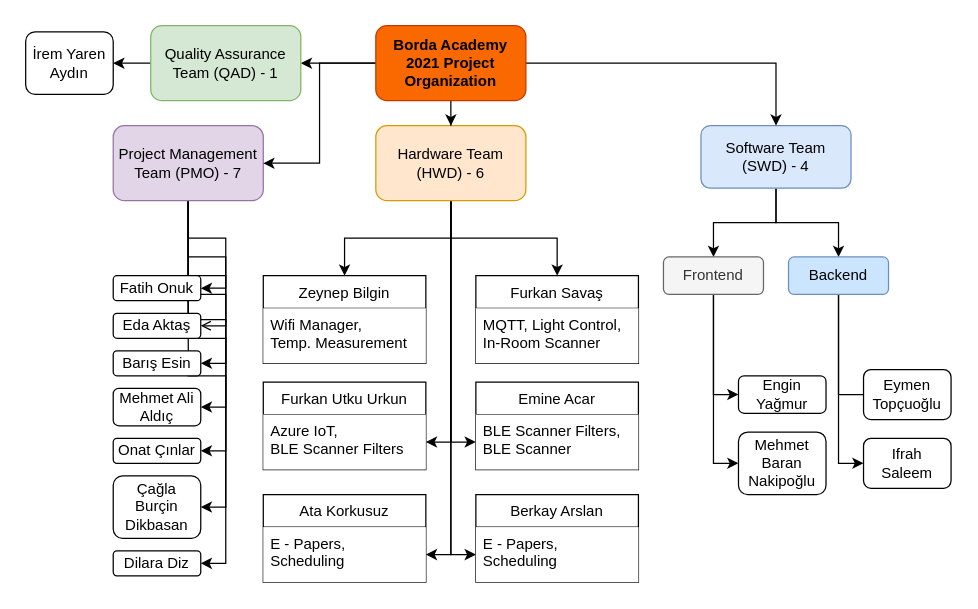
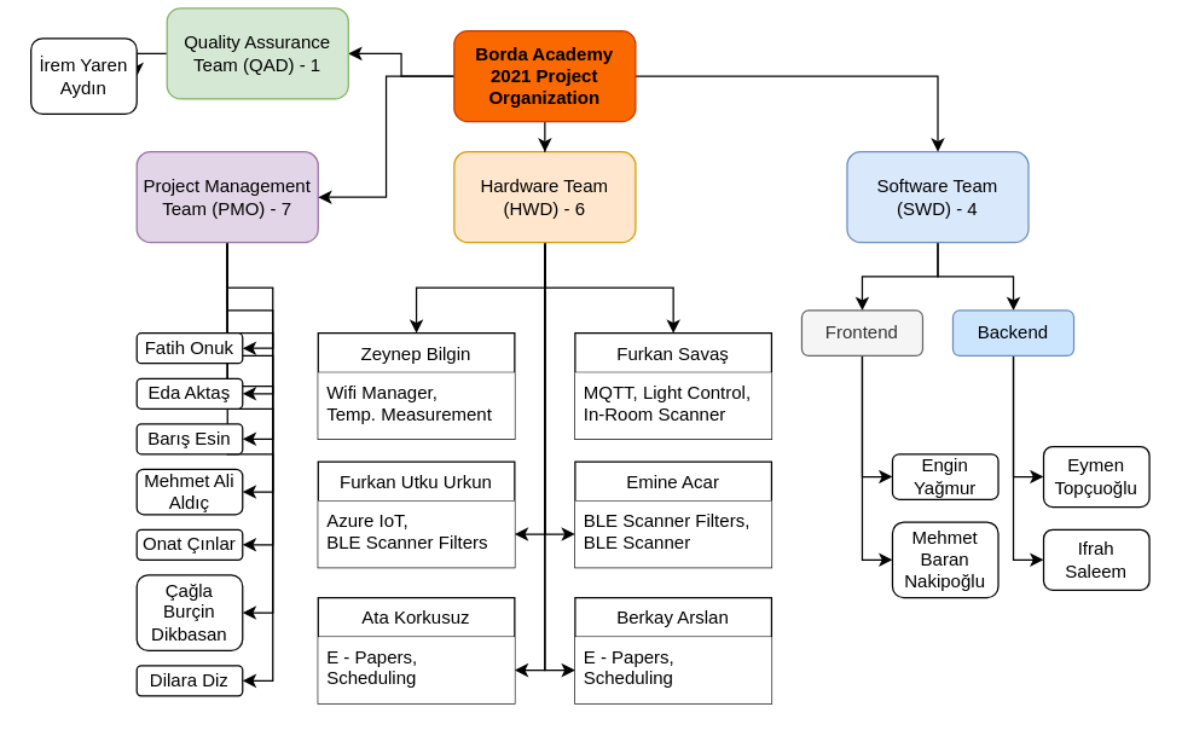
- <mxCell id="29" value="Quality Assurance Team (QAD) - 1" style="rounded=1;whiteSpace=wrap;html=1;fillColor=#d5e8d4;strokeColor=#82b366;" vertex="1" parent="1"><mxGeometry x="120" y="20" width="120" height="60" as="geometry" /></mxCell>
+ <mxCell id="29" value="Quality Assurance Team (QAD) - 1" style="rounded=1;whiteSpace=wrap;html=1;fillColor=#d5e8d4;strokeColor=#82b366;" vertex="1" parent="1"><mxGeometry x="110" y="5" width="120" height="60" as="geometry" /></mxCell>
- <mxCell id="19" value="Software Team (SWD) - 4" style="rounded=1;whiteSpace=wrap;html=1;fillColor=#dae8fc;strokeColor=#6c8ebf;" vertex="1" parent="1"><mxGeometry x="560" y="100" width="120" height="50" as="geometry" /></mxCell>
+ <mxCell id="19" value="Software Team (SWD) - 4" style="rounded=1;whiteSpace=wrap;html=1;fillColor=#dae8fc;strokeColor=#6c8ebf;" vertex="1" parent="1"><mxGeometry x="560" y="100" width="120" height="60" as="geometry" /></mxCell>
- <mxCell id="3" style="edgeStyle=orthogonalEdgeStyle;rounded=0;orthogonalLoop=1;jettySize=auto;html=1;entryX=1;entryY=0.5;entryDx=0;entryDy=0;endArrow=open;" edge="1" parent="1" source="9" target="46"><mxGeometry relative="1" as="geometry" /></mxCell>
+ <mxCell id="3" style="edgeStyle=orthogonalEdgeStyle;rounded=0;orthogonalLoop=1;jettySize=auto;html=1;entryX=1;entryY=0.5;entryDx=0;entryDy=0;" edge="1" parent="1" source="9" target="46"><mxGeometry relative="1" as="geometry" /></mxCell>
- <mxCell id="30" style="edgeStyle=orthogonalEdgeStyle;rounded=0;orthogonalLoop=1;jettySize=auto;html=1;entryX=0;entryY=0.5;entryDx=0;entryDy=0;endArrow=none;" edge="1" parent="1" source="32" target="55"><mxGeometry relative="1" as="geometry" /></mxCell>
+ <mxCell id="30" style="edgeStyle=orthogonalEdgeStyle;rounded=0;orthogonalLoop=1;jettySize=auto;html=1;entryX=0;entryY=0.5;entryDx=0;entryDy=0;" edge="1" parent="1" source="32" target="55"><mxGeometry relative="1" as="geometry" /></mxCell>
